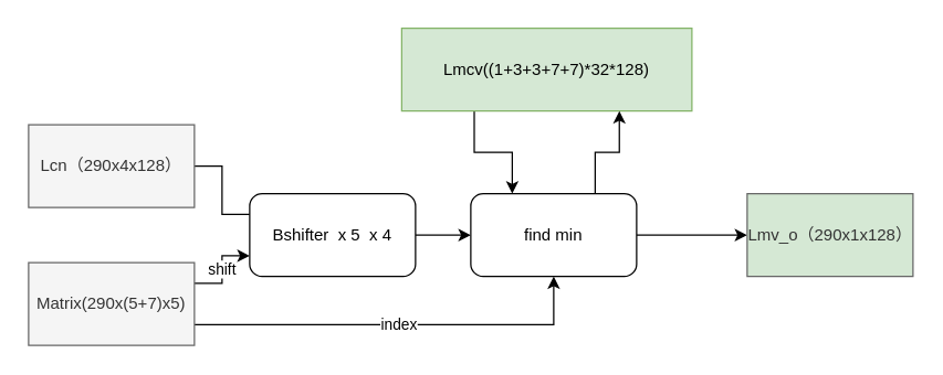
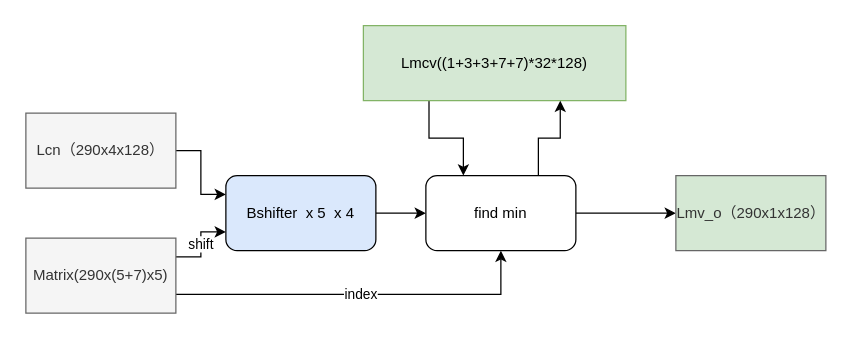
- <mxCell id="2" style="edgeStyle=orthogonalEdgeStyle;rounded=0;orthogonalLoop=1;jettySize=auto;html=1;exitX=1;exitY=0.5;exitDx=0;exitDy=0;entryX=0;entryY=0.25;entryDx=0;entryDy=0;endArrow=none;" parent="1" source="3" target="10" edge="1"><mxGeometry relative="1" as="geometry" /></mxCell>
+ <mxCell id="2" style="edgeStyle=orthogonalEdgeStyle;rounded=0;orthogonalLoop=1;jettySize=auto;html=1;exitX=1;exitY=0.5;exitDx=0;exitDy=0;entryX=0;entryY=0.25;entryDx=0;entryDy=0;" parent="1" source="3" target="10" edge="1"><mxGeometry relative="1" as="geometry" /></mxCell>
- <mxCell id="10" value="Bshifter&amp;nbsp; x 5&amp;nbsp; x 4" style="rounded=1;whiteSpace=wrap;html=1;" parent="1" vertex="1"><mxGeometry x="180" y="140" width="120" height="60" as="geometry" /></mxCell>
+ <mxCell id="10" value="Bshifter&amp;nbsp; x 5&amp;nbsp; x 4" style="rounded=1;whiteSpace=wrap;html=1;fillColor=#dae8fc;" parent="1" vertex="1"><mxGeometry x="180" y="140" width="120" height="60" as="geometry" /></mxCell>
